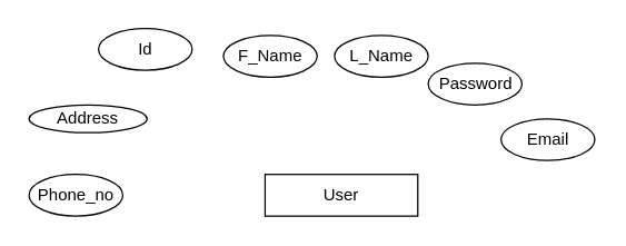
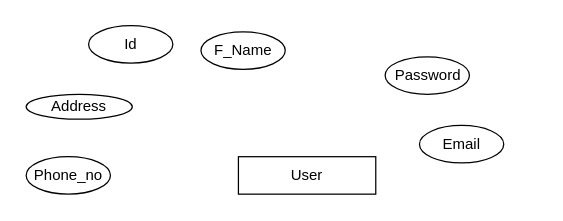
- <mxCell id="5" value="L_Name" style="ellipse;whiteSpace=wrap;html=1;" vertex="1" parent="1"><mxGeometry x="240" y="25" width="67.5" height="30" as="geometry" /></mxCell>
- <mxCell id="7" value="Email" style="ellipse;whiteSpace=wrap;html=1;" vertex="1" parent="1"><mxGeometry x="360" y="85" width="67.5" height="30" as="geometry" /></mxCell>
+ <mxCell id="7" value="Email" style="ellipse;whiteSpace=wrap;html=1;" vertex="1" parent="1"><mxGeometry x="335" y="100" width="67.5" height="30" as="geometry" /></mxCell>
